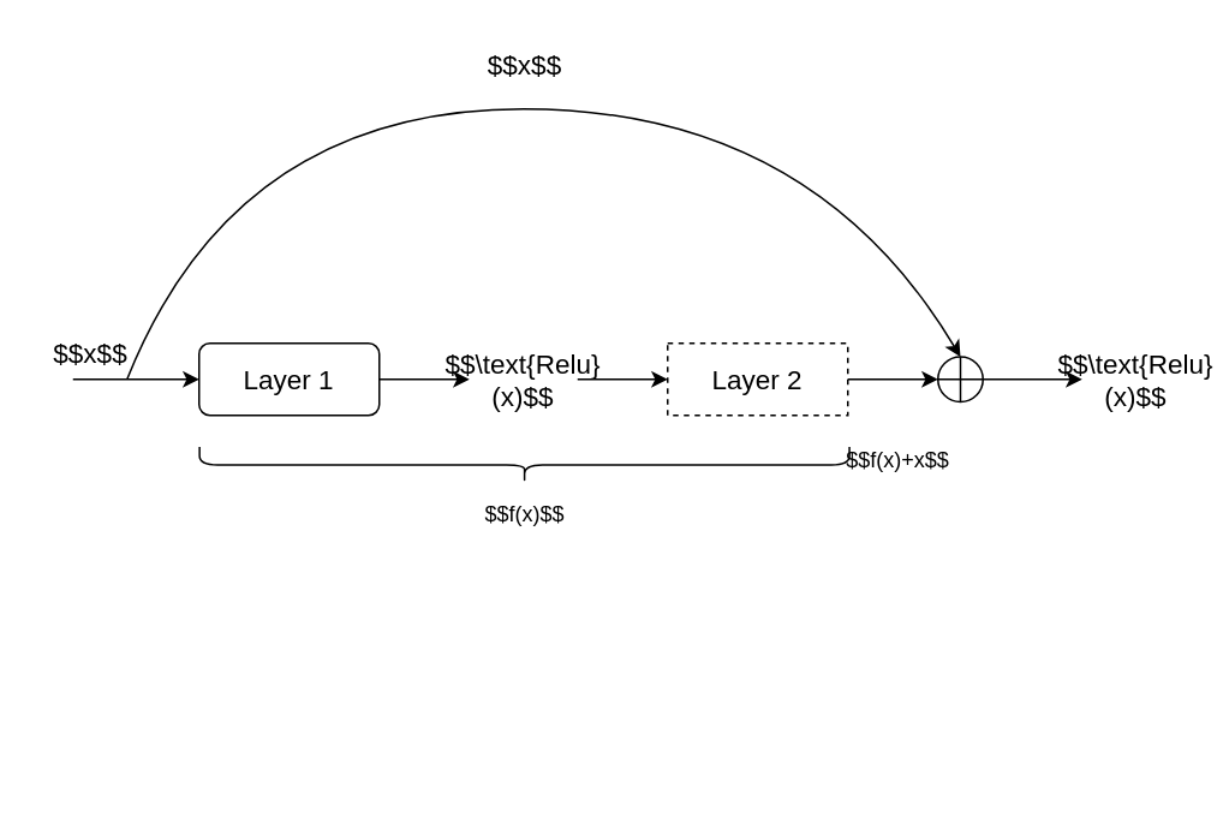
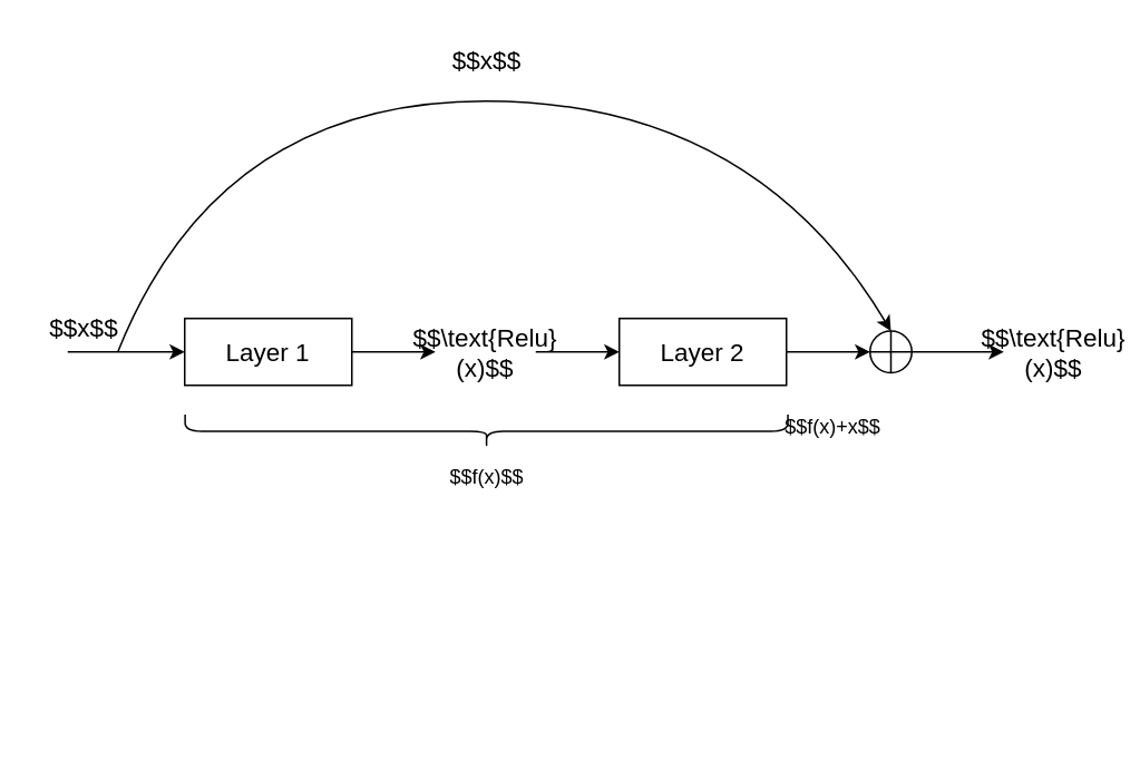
- <mxCell id="2" value="Layer 1" style="whiteSpace=wrap;html=1;fontSize=15;rounded=1;" vertex="1" parent="1"><mxGeometry x="110" y="190" width="100" height="40" as="geometry" /></mxCell>
+ <mxCell id="2" value="Layer 1" style="rounded=0;whiteSpace=wrap;html=1;fontSize=15;" vertex="1" parent="1"><mxGeometry x="110" y="190" width="100" height="40" as="geometry" /></mxCell>
- <mxCell id="3" value="Layer 2" style="rounded=0;whiteSpace=wrap;html=1;fontSize=15;dashed=1;" vertex="1" parent="1"><mxGeometry x="370" y="190" width="100" height="40" as="geometry" /></mxCell>
+ <mxCell id="3" value="Layer 2" style="rounded=0;whiteSpace=wrap;html=1;fontSize=15;" vertex="1" parent="1"><mxGeometry x="370" y="190" width="100" height="40" as="geometry" /></mxCell>
